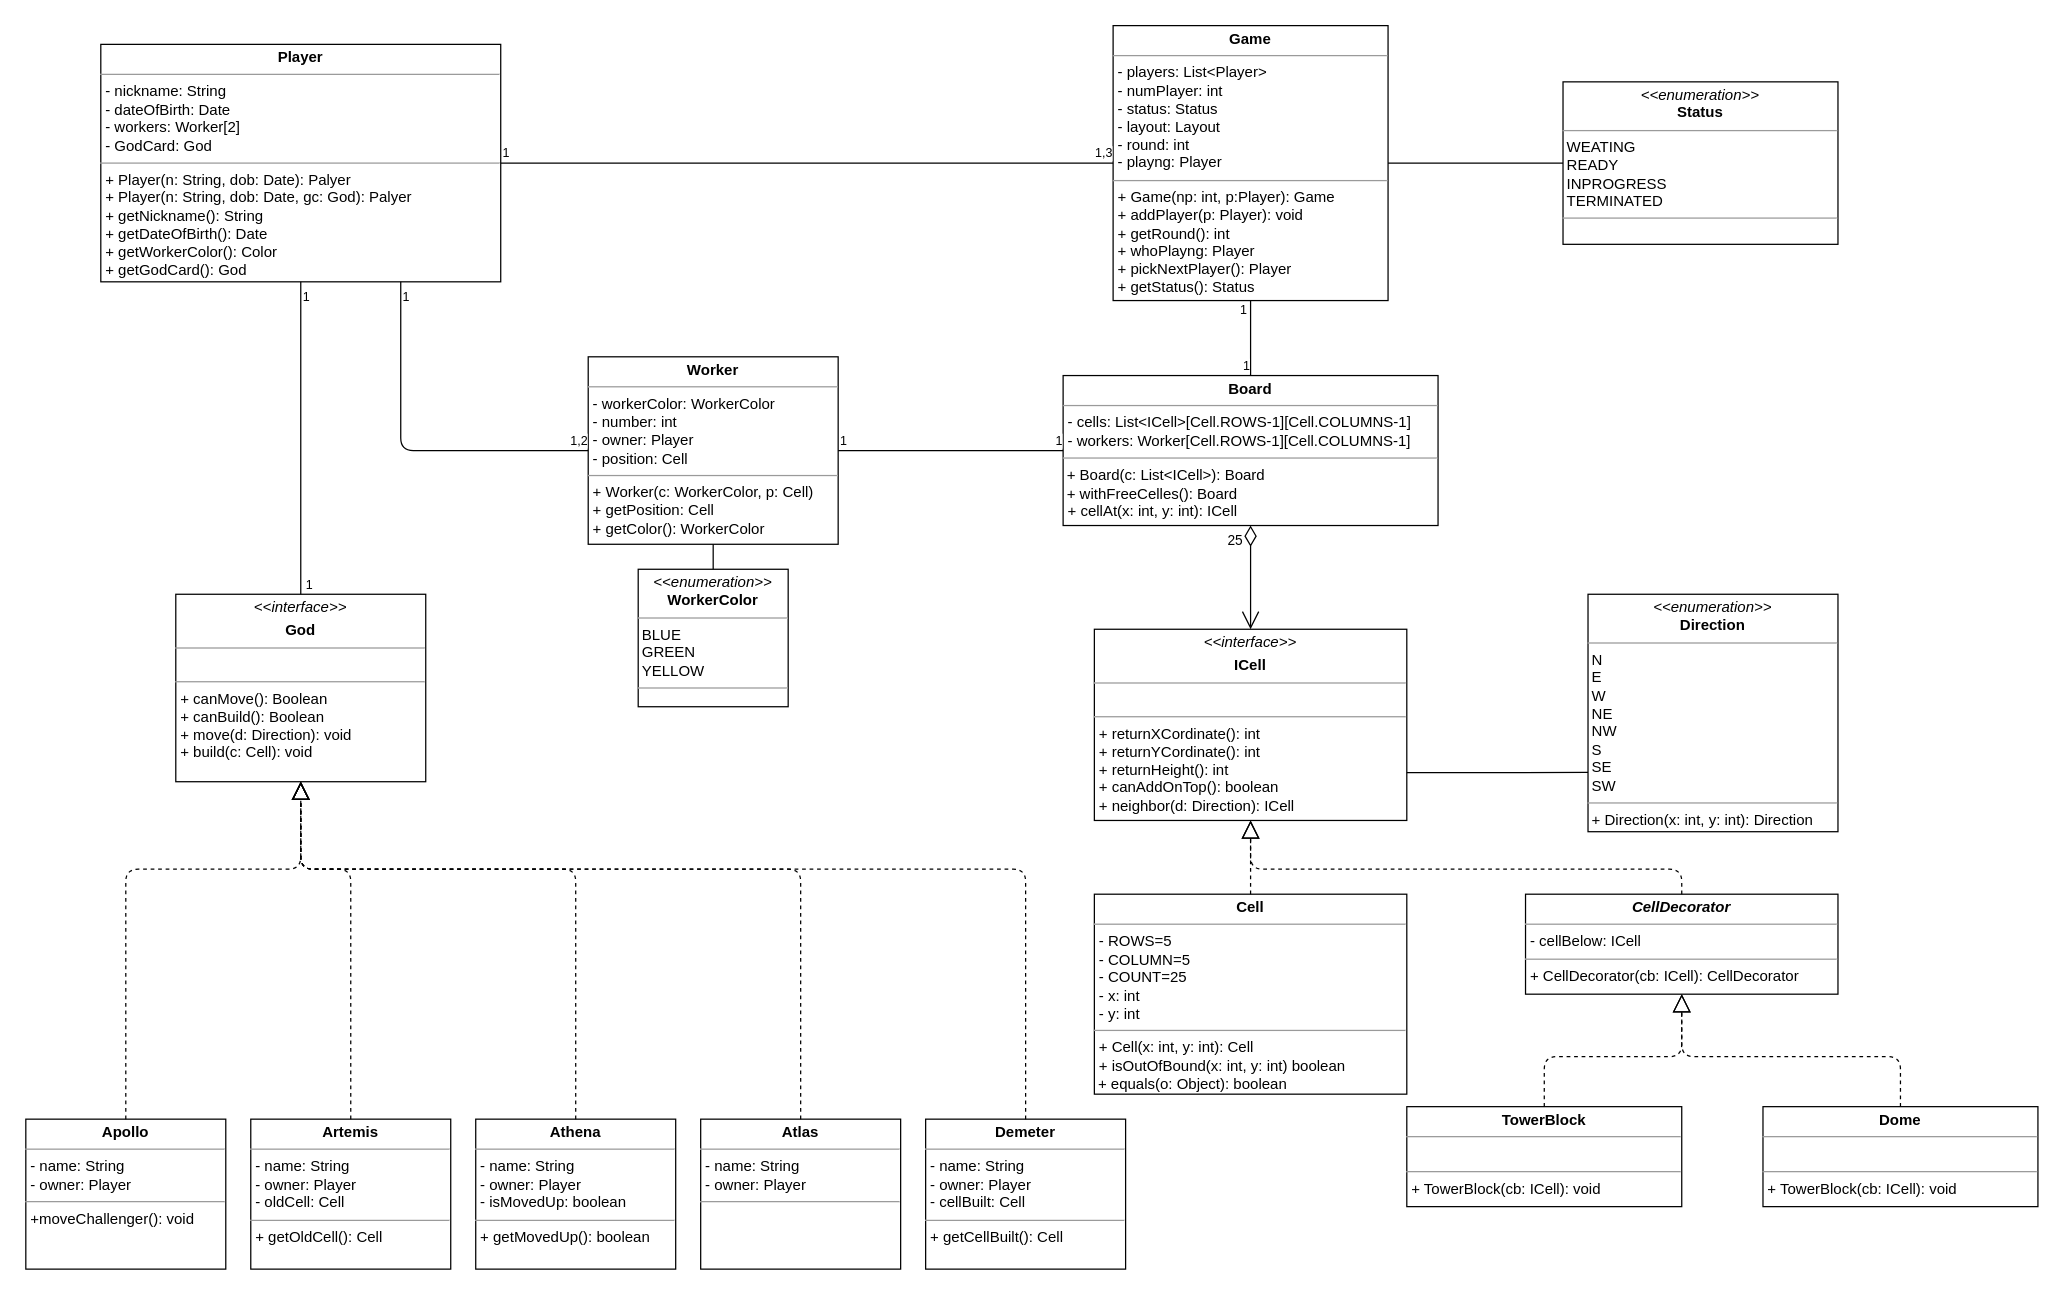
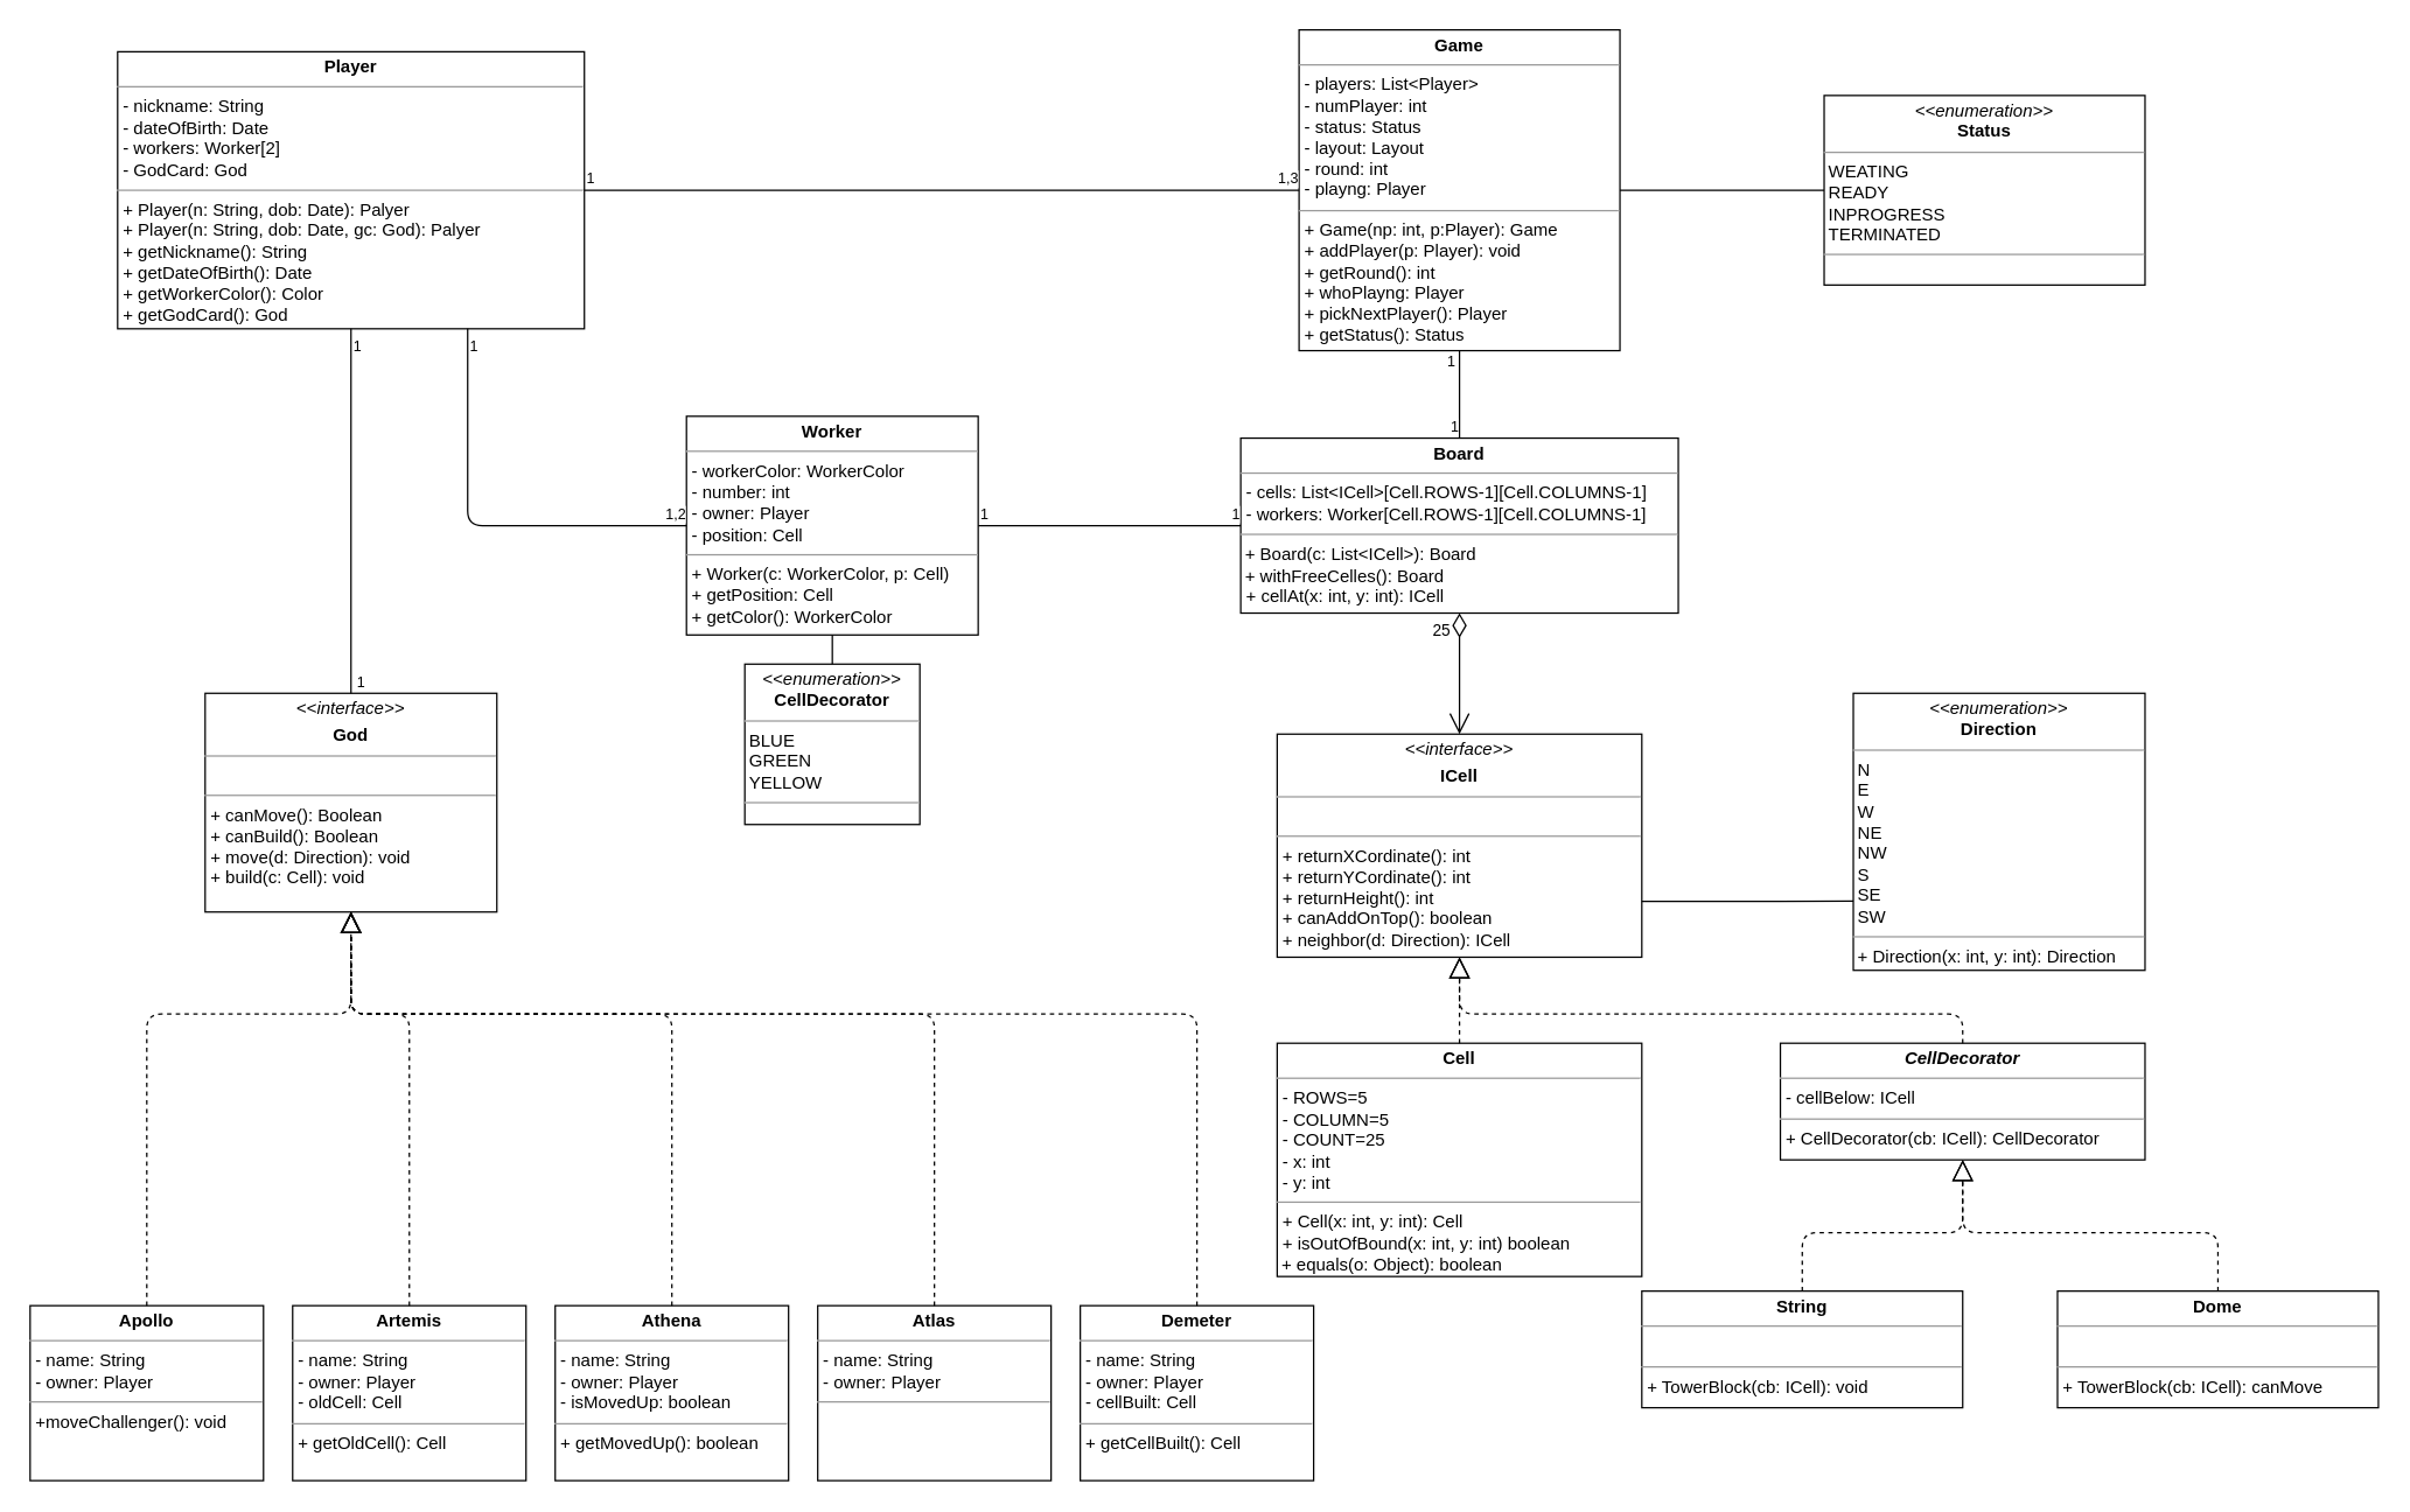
- <mxCell id="9" value="&lt;p style=&quot;margin: 0px ; margin-top: 4px ; text-align: center&quot;&gt;&lt;i&gt;&amp;lt;&amp;lt;enumeration&amp;gt;&amp;gt;&lt;/i&gt;&lt;br&gt;&lt;b&gt;WorkerColor&lt;/b&gt;&lt;br&gt;&lt;/p&gt;&lt;hr size=&quot;1&quot;&gt;&lt;div&gt;&amp;nbsp;BLUE&lt;/div&gt;&lt;div&gt;&amp;nbsp;GREEN&lt;/div&gt;&lt;div&gt;&amp;nbsp;YELLOW&lt;br&gt;&lt;/div&gt;&lt;hr size=&quot;1&quot;&gt;" style="verticalAlign=top;align=left;overflow=fill;fontSize=12;fontFamily=Helvetica;html=1;" parent="1" vertex="1"><mxGeometry x="510" y="455" width="120" height="110" as="geometry" /></mxCell>
+ <mxCell id="9" value="&lt;p style=&quot;margin: 0px ; margin-top: 4px ; text-align: center&quot;&gt;&lt;i&gt;&amp;lt;&amp;lt;enumeration&amp;gt;&amp;gt;&lt;/i&gt;&lt;br&gt;&lt;b&gt;CellDecorator&lt;/b&gt;&lt;br&gt;&lt;/p&gt;&lt;hr size=&quot;1&quot;&gt;&lt;div&gt;&amp;nbsp;BLUE&lt;/div&gt;&lt;div&gt;&amp;nbsp;GREEN&lt;/div&gt;&lt;div&gt;&amp;nbsp;YELLOW&lt;br&gt;&lt;/div&gt;&lt;hr size=&quot;1&quot;&gt;" style="verticalAlign=top;align=left;overflow=fill;fontSize=12;fontFamily=Helvetica;html=1;" parent="1" vertex="1"><mxGeometry x="510" y="455" width="120" height="110" as="geometry" /></mxCell>
- <mxCell id="7" value="&lt;p style=&quot;margin: 0px ; margin-top: 4px ; text-align: center&quot;&gt;&lt;b&gt;TowerBlock&lt;/b&gt;&lt;/p&gt;&lt;hr size=&quot;1&quot;&gt;&lt;p style=&quot;margin: 0px ; margin-left: 4px&quot;&gt;&lt;br&gt;&lt;/p&gt;&lt;hr size=&quot;1&quot;&gt;&lt;p style=&quot;margin: 0px ; margin-left: 4px&quot;&gt;+ TowerBlock(cb: ICell): void&lt;/p&gt;&lt;p style=&quot;margin: 0px ; margin-left: 4px&quot;&gt;&lt;br&gt;&lt;/p&gt;&lt;p style=&quot;margin: 0px ; margin-left: 4px&quot;&gt;&amp;nbsp;&lt;/p&gt;" style="verticalAlign=top;align=left;overflow=fill;fontSize=12;fontFamily=Helvetica;html=1;" parent="1" vertex="1"><mxGeometry x="1125" y="885" width="220" height="80" as="geometry" /></mxCell>
+ <mxCell id="7" value="&lt;p style=&quot;margin: 0px ; margin-top: 4px ; text-align: center&quot;&gt;&lt;b&gt;String&lt;/b&gt;&lt;/p&gt;&lt;hr size=&quot;1&quot;&gt;&lt;p style=&quot;margin: 0px ; margin-left: 4px&quot;&gt;&lt;br&gt;&lt;/p&gt;&lt;hr size=&quot;1&quot;&gt;&lt;p style=&quot;margin: 0px ; margin-left: 4px&quot;&gt;+ TowerBlock(cb: ICell): void&lt;/p&gt;&lt;p style=&quot;margin: 0px ; margin-left: 4px&quot;&gt;&lt;br&gt;&lt;/p&gt;&lt;p style=&quot;margin: 0px ; margin-left: 4px&quot;&gt;&amp;nbsp;&lt;/p&gt;" style="verticalAlign=top;align=left;overflow=fill;fontSize=12;fontFamily=Helvetica;html=1;" parent="1" vertex="1"><mxGeometry x="1125" y="885" width="220" height="80" as="geometry" /></mxCell>
- <mxCell id="38" value="&lt;p style=&quot;margin: 0px ; margin-top: 4px ; text-align: center&quot;&gt;&lt;b&gt;Dome&lt;/b&gt;&lt;/p&gt;&lt;hr size=&quot;1&quot;&gt;&lt;p style=&quot;margin: 0px ; margin-left: 4px&quot;&gt;&lt;br&gt;&lt;/p&gt;&lt;hr size=&quot;1&quot;&gt;&lt;p style=&quot;margin: 0px ; margin-left: 4px&quot;&gt;+ TowerBlock(cb: ICell): void&lt;br&gt;&lt;/p&gt;&lt;p style=&quot;margin: 0px ; margin-left: 4px&quot;&gt;&lt;br&gt;&lt;/p&gt;&lt;p style=&quot;margin: 0px ; margin-left: 4px&quot;&gt;&amp;nbsp;&lt;/p&gt;" style="verticalAlign=top;align=left;overflow=fill;fontSize=12;fontFamily=Helvetica;html=1;" vertex="1" parent="1"><mxGeometry x="1410" y="885" width="220" height="80" as="geometry" /></mxCell>
+ <mxCell id="38" value="&lt;p style=&quot;margin: 0px ; margin-top: 4px ; text-align: center&quot;&gt;&lt;b&gt;Dome&lt;/b&gt;&lt;/p&gt;&lt;hr size=&quot;1&quot;&gt;&lt;p style=&quot;margin: 0px ; margin-left: 4px&quot;&gt;&lt;br&gt;&lt;/p&gt;&lt;hr size=&quot;1&quot;&gt;&lt;p style=&quot;margin: 0px ; margin-left: 4px&quot;&gt;+ TowerBlock(cb: ICell): canMove&lt;br&gt;&lt;/p&gt;&lt;p style=&quot;margin: 0px ; margin-left: 4px&quot;&gt;&lt;br&gt;&lt;/p&gt;&lt;p style=&quot;margin: 0px ; margin-left: 4px&quot;&gt;&amp;nbsp;&lt;/p&gt;" style="verticalAlign=top;align=left;overflow=fill;fontSize=12;fontFamily=Helvetica;html=1;" vertex="1" parent="1"><mxGeometry x="1410" y="885" width="220" height="80" as="geometry" /></mxCell>
